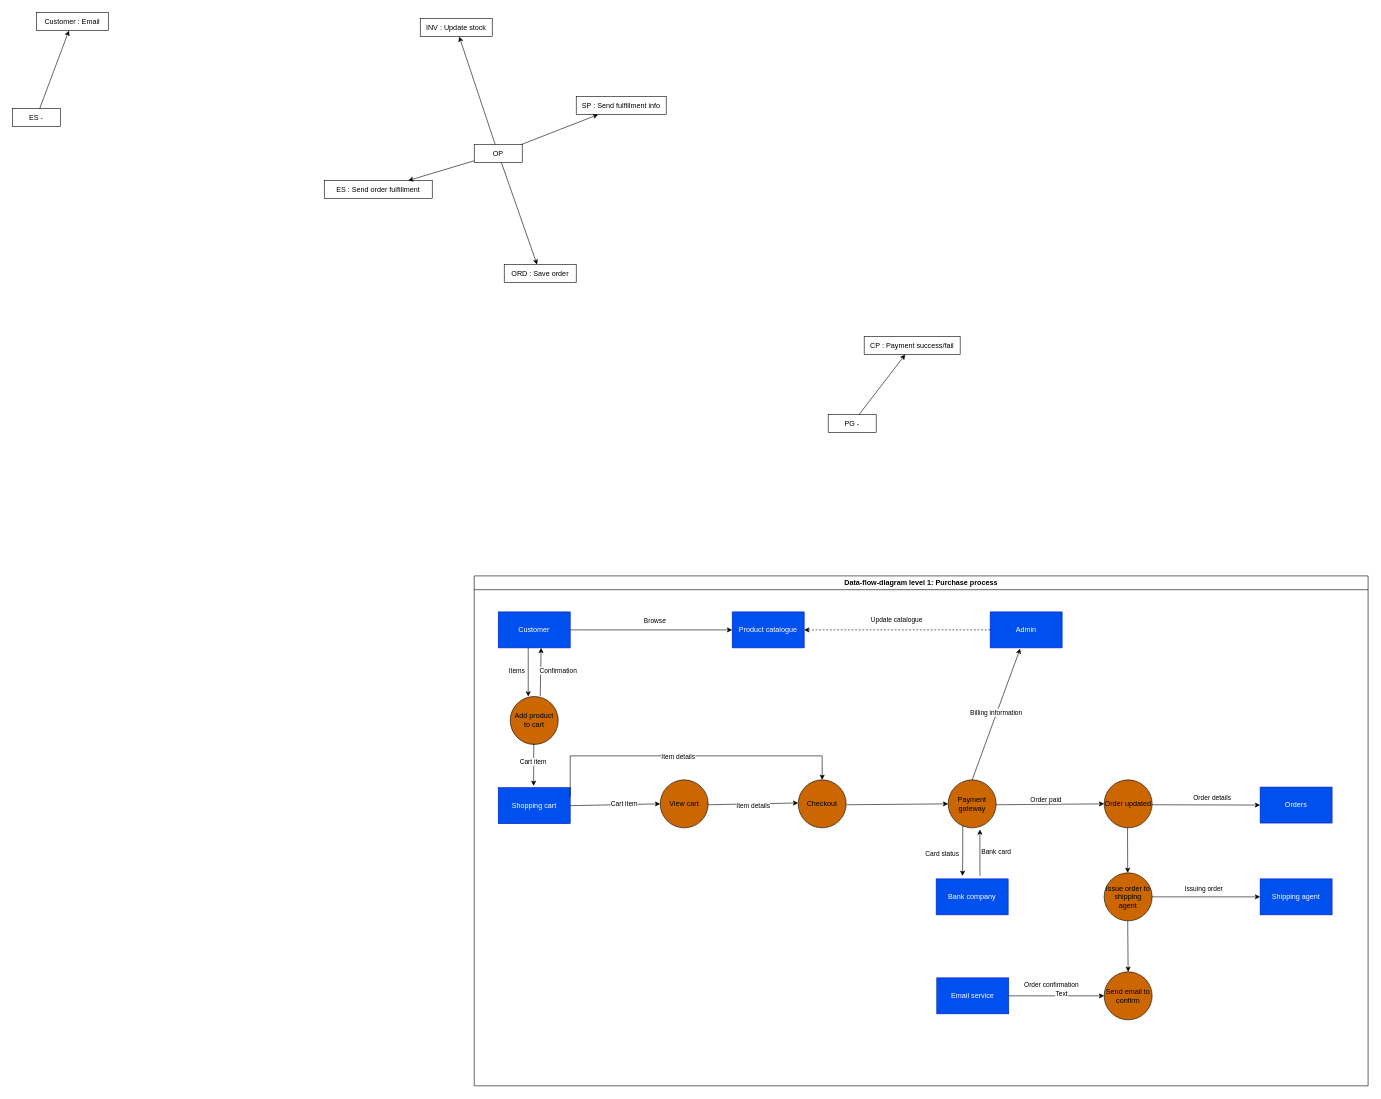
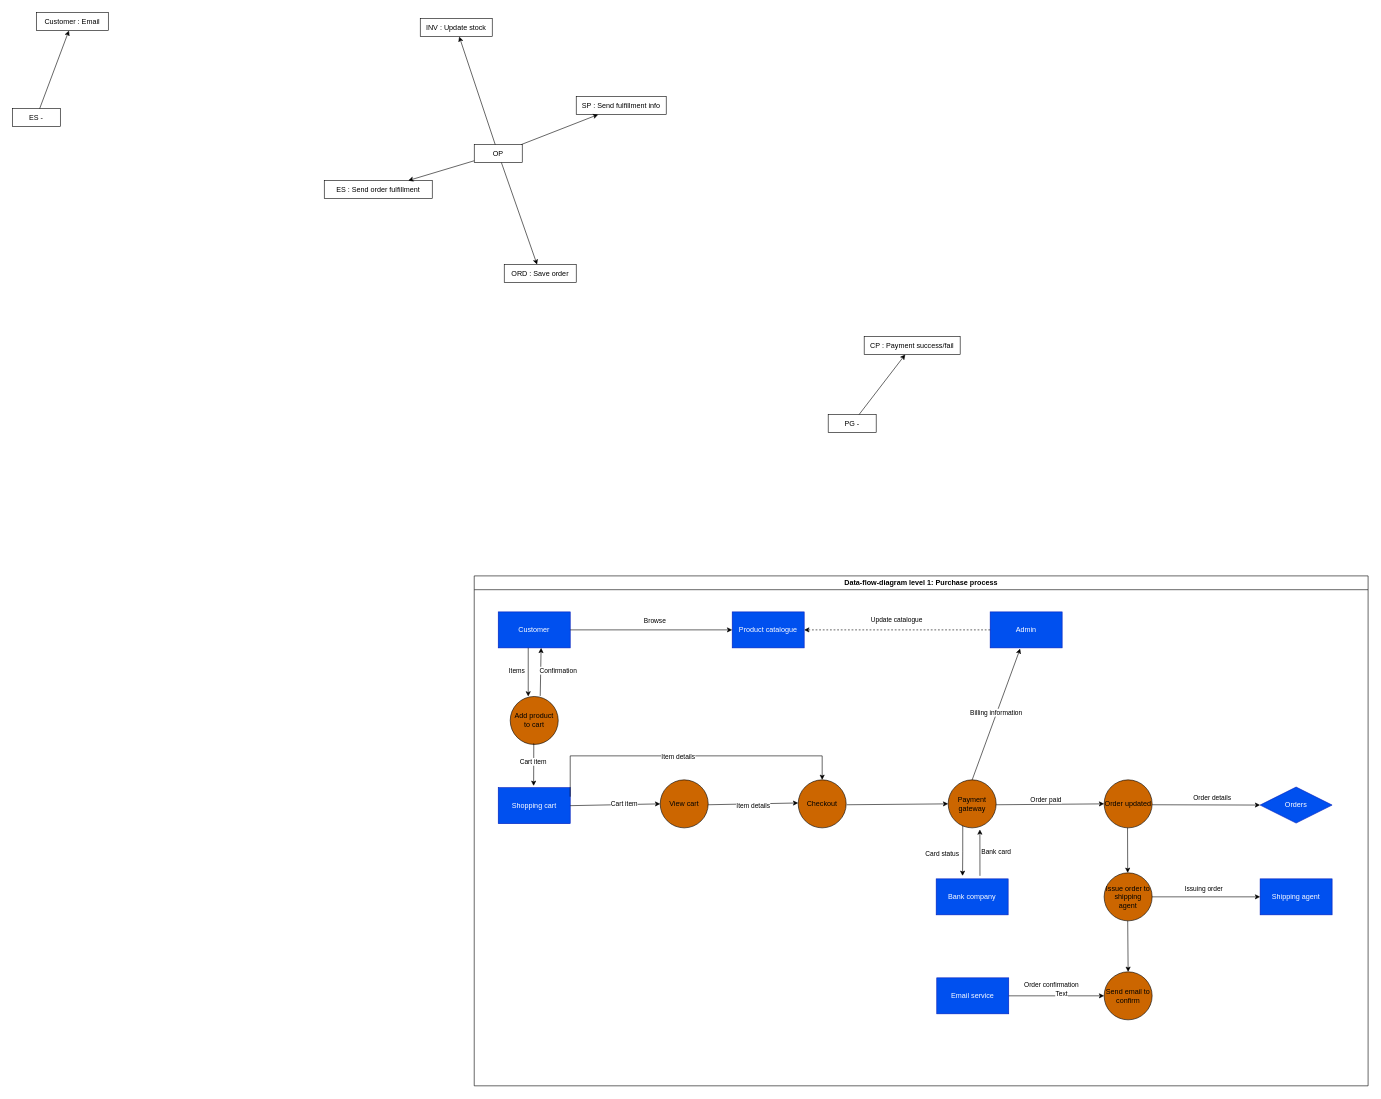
- <mxCell id="18" value="Orders" style="rounded=0;whiteSpace=wrap;html=1;fillColor=#0050ef;fontColor=#ffffff;strokeColor=#001DBC;" vertex="1" parent="2"><mxGeometry x="1310" y="352" width="120" height="60" as="geometry" /></mxCell>
+ <mxCell id="18" value="Orders" style="rhombus;whiteSpace=wrap;html=1;fillColor=#0050ef;fontColor=#ffffff;strokeColor=#001DBC;" vertex="1" parent="2"><mxGeometry x="1310" y="352" width="120" height="60" as="geometry" /></mxCell>
